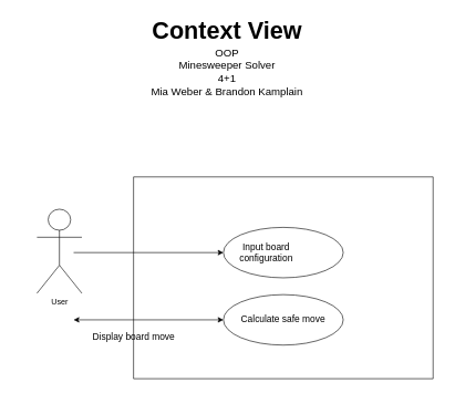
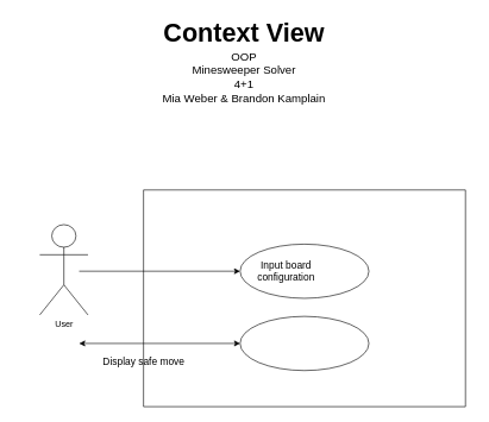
- <mxCell id="8" value="&lt;font style=&quot;font-size: 14px;&quot;&gt;Calculate safe move&lt;/font&gt;" style="text;html=1;strokeColor=none;fillColor=none;align=center;verticalAlign=middle;whiteSpace=wrap;rounded=0;" vertex="1" parent="6"><mxGeometry x="9.228" y="15.2" width="162.036" height="45.6" as="geometry" /></mxCell>
- <mxCell id="13" value="&lt;font style=&quot;font-size: 14px;&quot;&gt;Display board move&lt;/font&gt;" style="text;html=1;strokeColor=none;fillColor=none;align=center;verticalAlign=middle;whiteSpace=wrap;rounded=0;" vertex="1" parent="2"><mxGeometry x="67.684" y="304" width="225.614" height="25.333" as="geometry" /></mxCell>
+ <mxCell id="13" value="&lt;font style=&quot;font-size: 14px;&quot;&gt;Display safe move&lt;/font&gt;" style="text;html=1;strokeColor=none;fillColor=none;align=center;verticalAlign=middle;whiteSpace=wrap;rounded=0;" vertex="1" parent="2"><mxGeometry x="67.684" y="304" width="225.614" height="25.333" as="geometry" /></mxCell>
